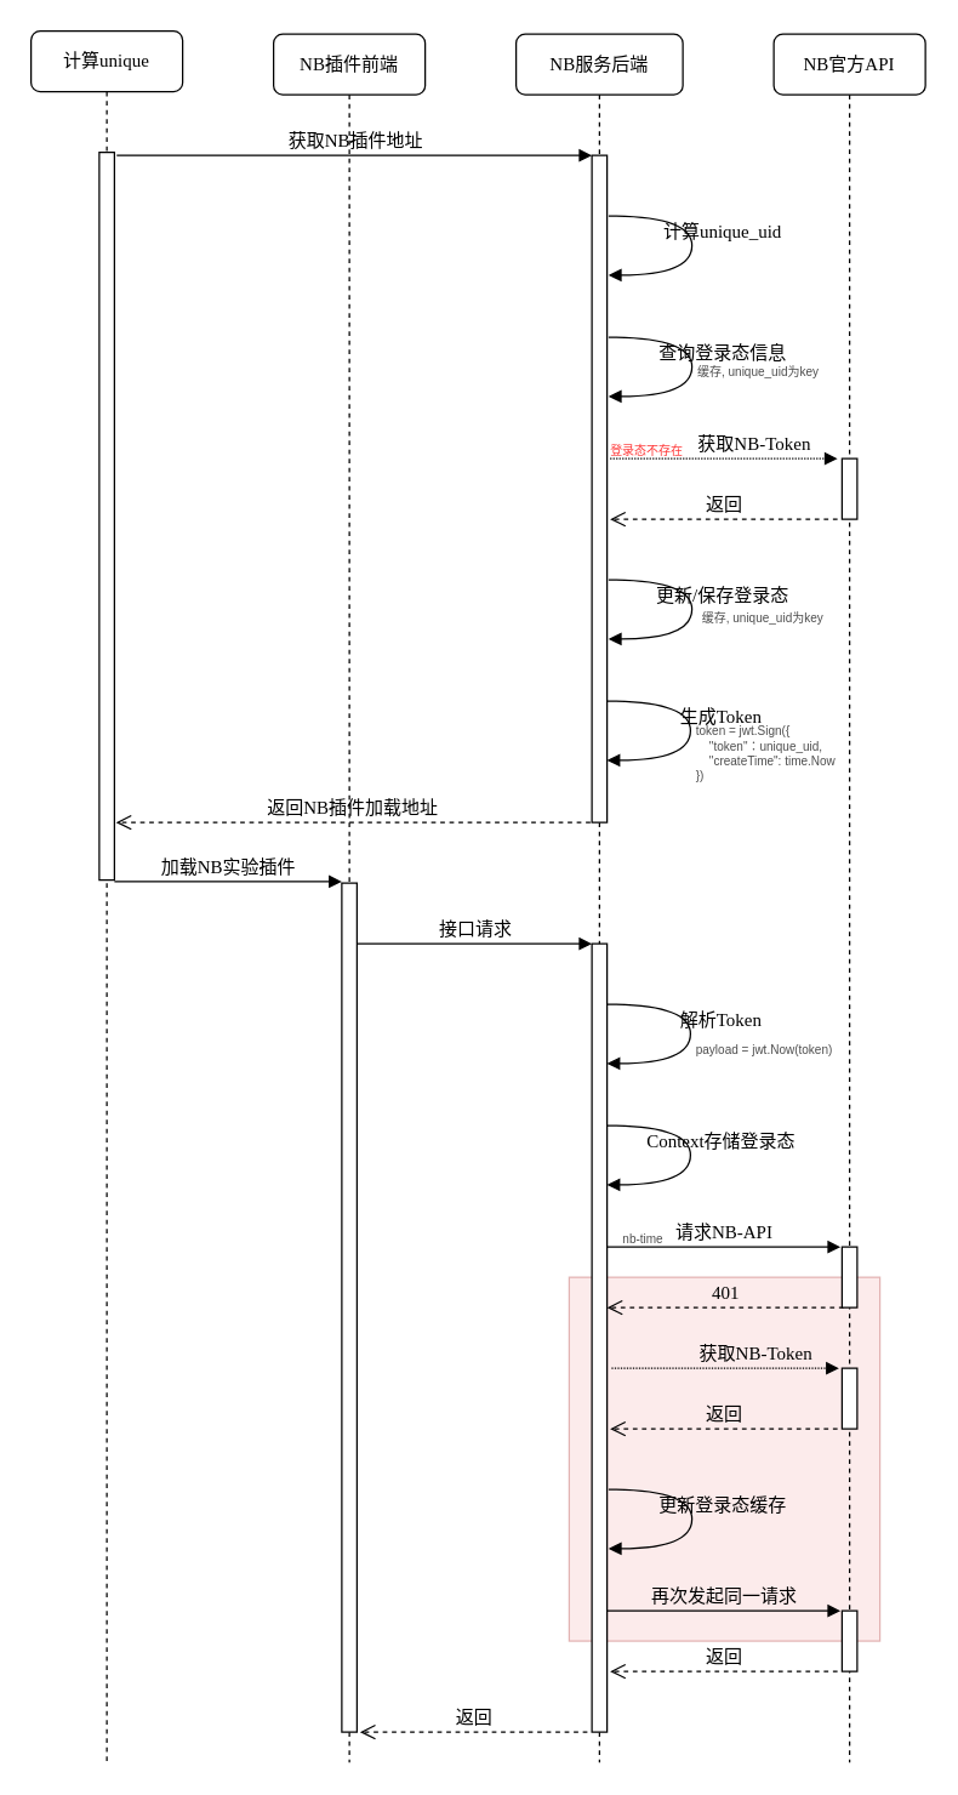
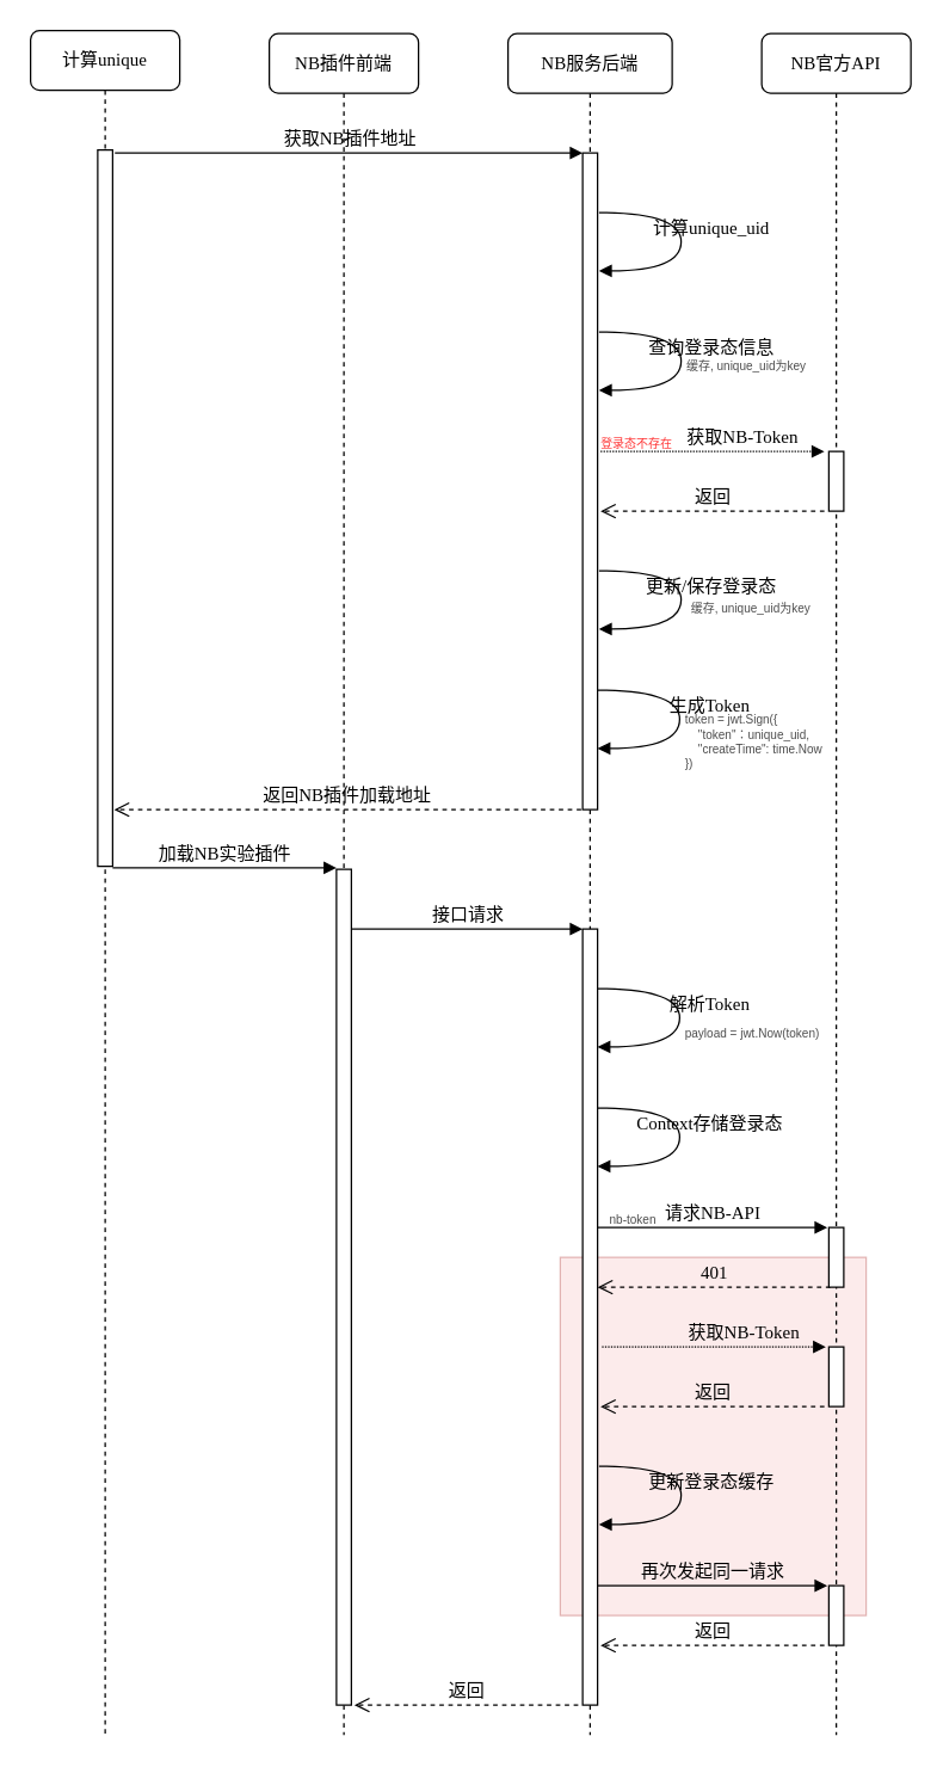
- <mxCell id="11" value="nb-time" style="text;html=1;align=center;verticalAlign=middle;whiteSpace=wrap;rounded=0;fontSize=8;fontColor=#4D4D4D;" vertex="1" parent="7"><mxGeometry x="59" y="790" width="50" height="10" as="geometry" /></mxCell>
+ <mxCell id="11" value="nb-token" style="text;html=1;align=center;verticalAlign=middle;whiteSpace=wrap;rounded=0;fontSize=8;fontColor=#4D4D4D;" vertex="1" parent="7"><mxGeometry x="59" y="790" width="50" height="10" as="geometry" /></mxCell>
